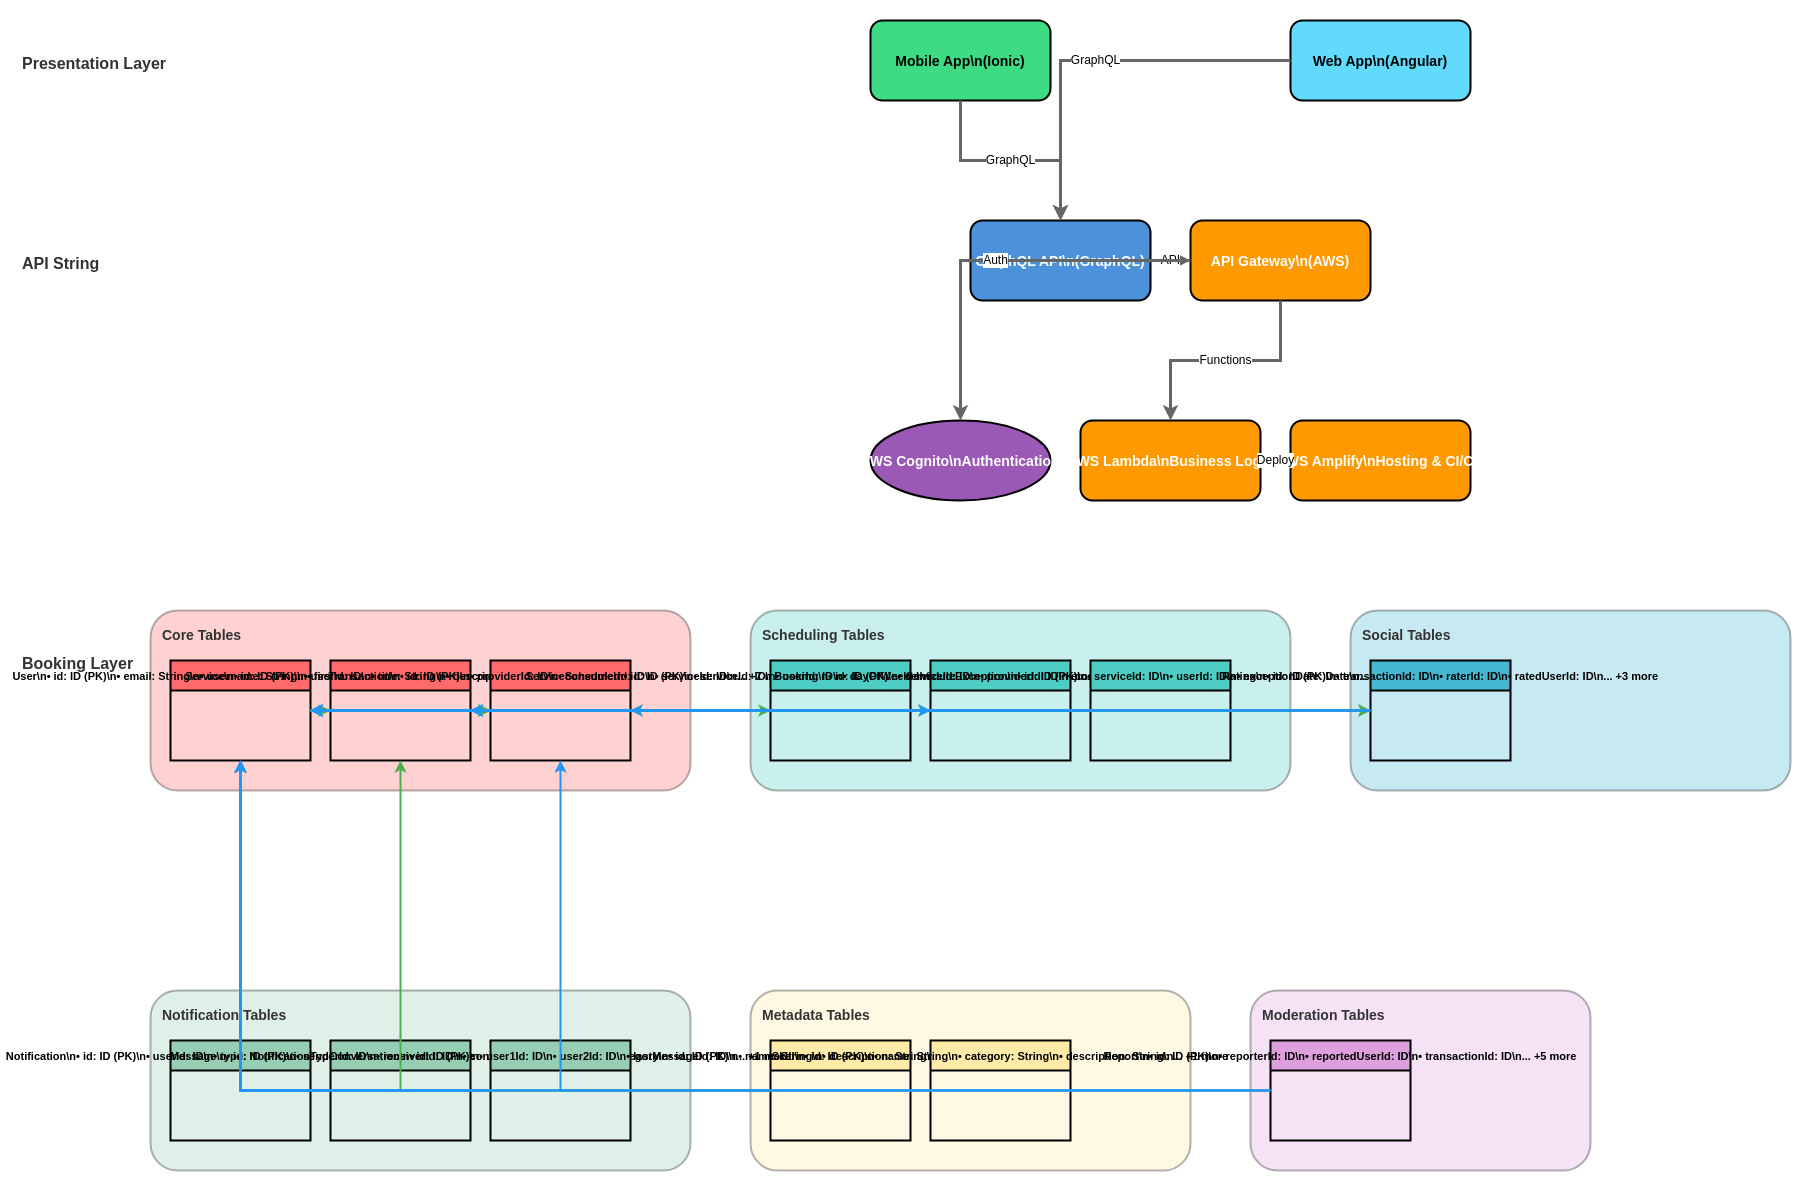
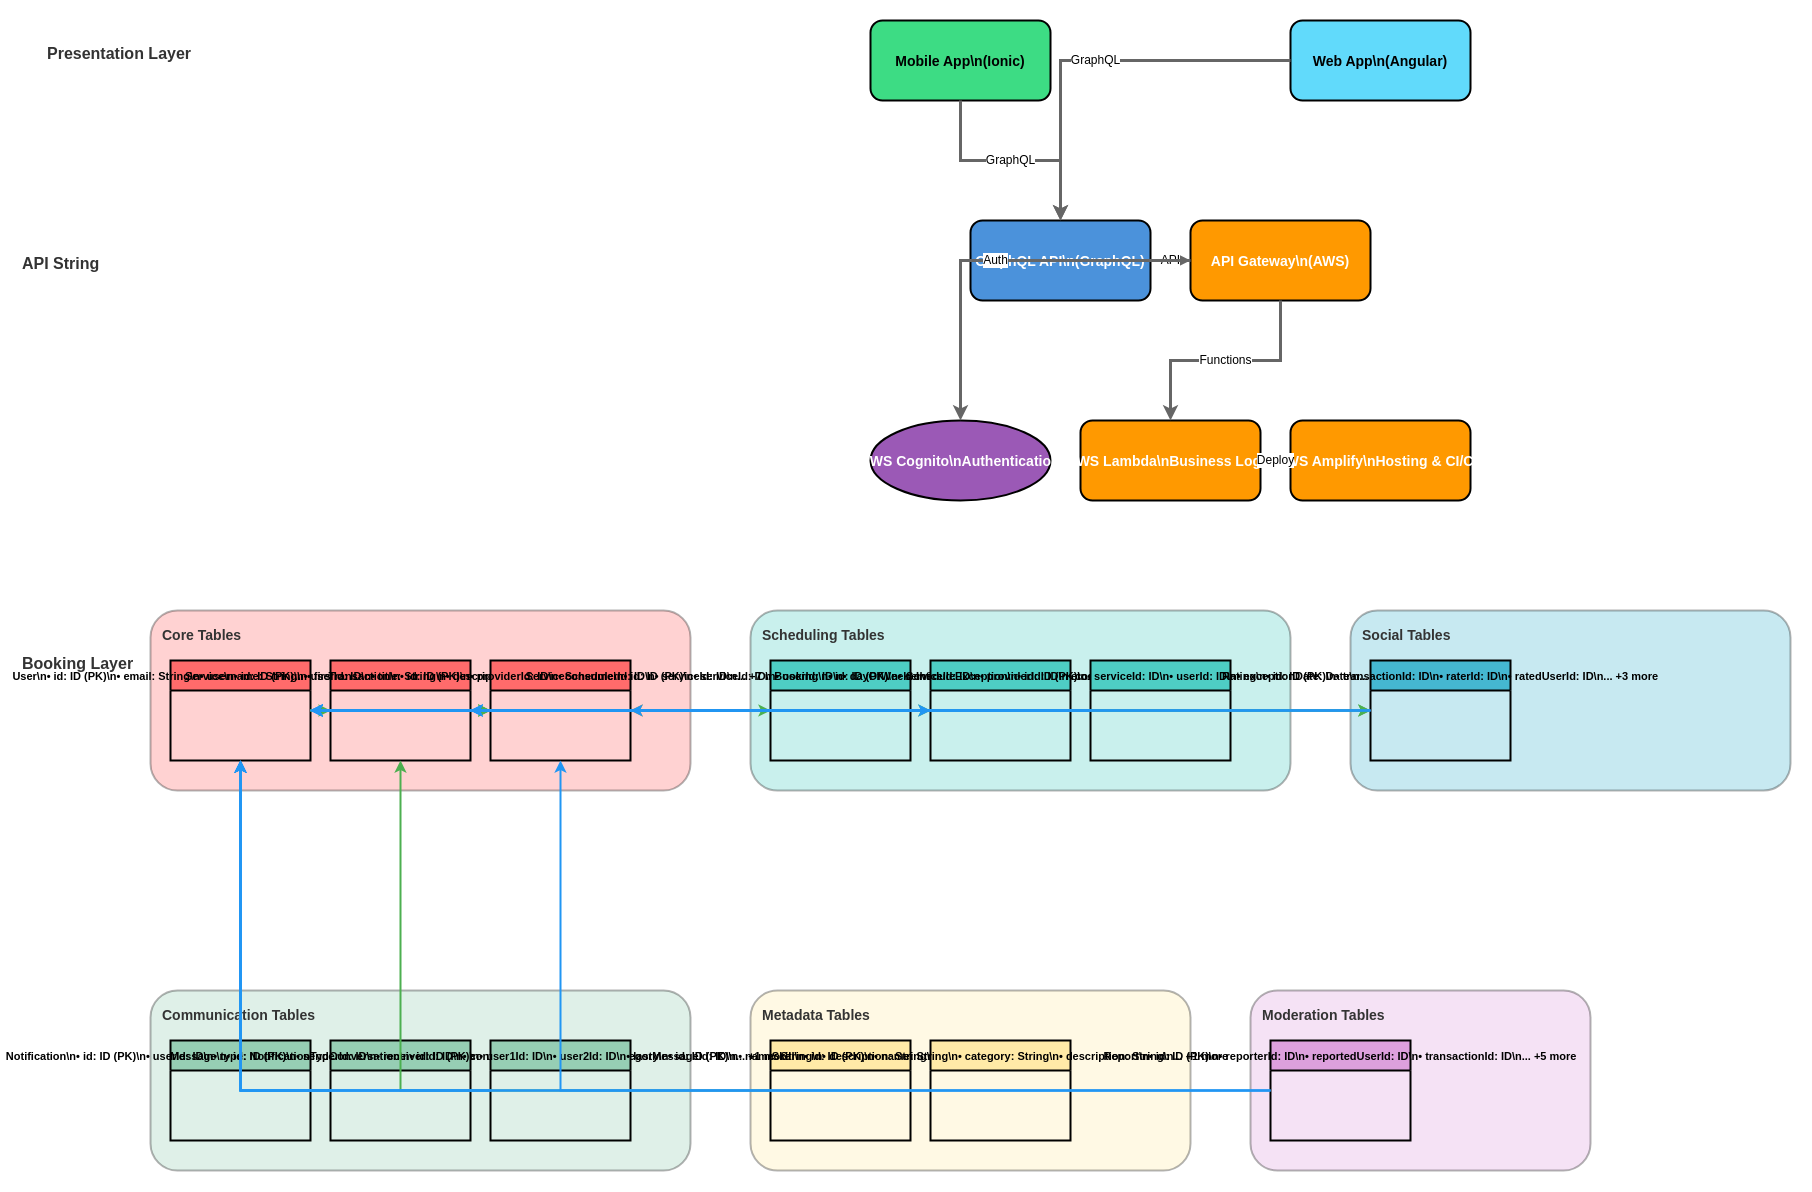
- <mxCell id="2" value="Presentation Layer" style="text;html=1;strokeColor=none;fillColor=none;align=left;verticalAlign=middle;whiteSpace=wrap;rounded=0;fontSize=16;fontStyle=1;fontColor=#333333" vertex="1" parent="1"><mxGeometry x="20" y="50" width="180" height="25" as="geometry" /></mxCell>
+ <mxCell id="2" value="Presentation Layer" style="text;html=1;strokeColor=none;fillColor=none;align=left;verticalAlign=middle;whiteSpace=wrap;rounded=0;fontSize=16;fontStyle=1;fontColor=#333333" vertex="1" parent="1"><mxGeometry x="45" y="40" width="180" height="25" as="geometry" /></mxCell>
- <mxCell id="15" value="Notification Tables" style="rounded=1;whiteSpace=wrap;html=1;fillColor=#96CEB4;strokeColor=#000000;strokeWidth=2;opacity=30;fontStyle=1;fontSize=14;fontColor=#333333;align=left;verticalAlign=top;spacingTop=10;spacingLeft=10" vertex="1" parent="1"><mxGeometry x="150" y="990" width="540" height="180" as="geometry" /></mxCell>
+ <mxCell id="15" value="Communication Tables" style="rounded=1;whiteSpace=wrap;html=1;fillColor=#96CEB4;strokeColor=#000000;strokeWidth=2;opacity=30;fontStyle=1;fontSize=14;fontColor=#333333;align=left;verticalAlign=top;spacingTop=10;spacingLeft=10" vertex="1" parent="1"><mxGeometry x="150" y="990" width="540" height="180" as="geometry" /></mxCell>
